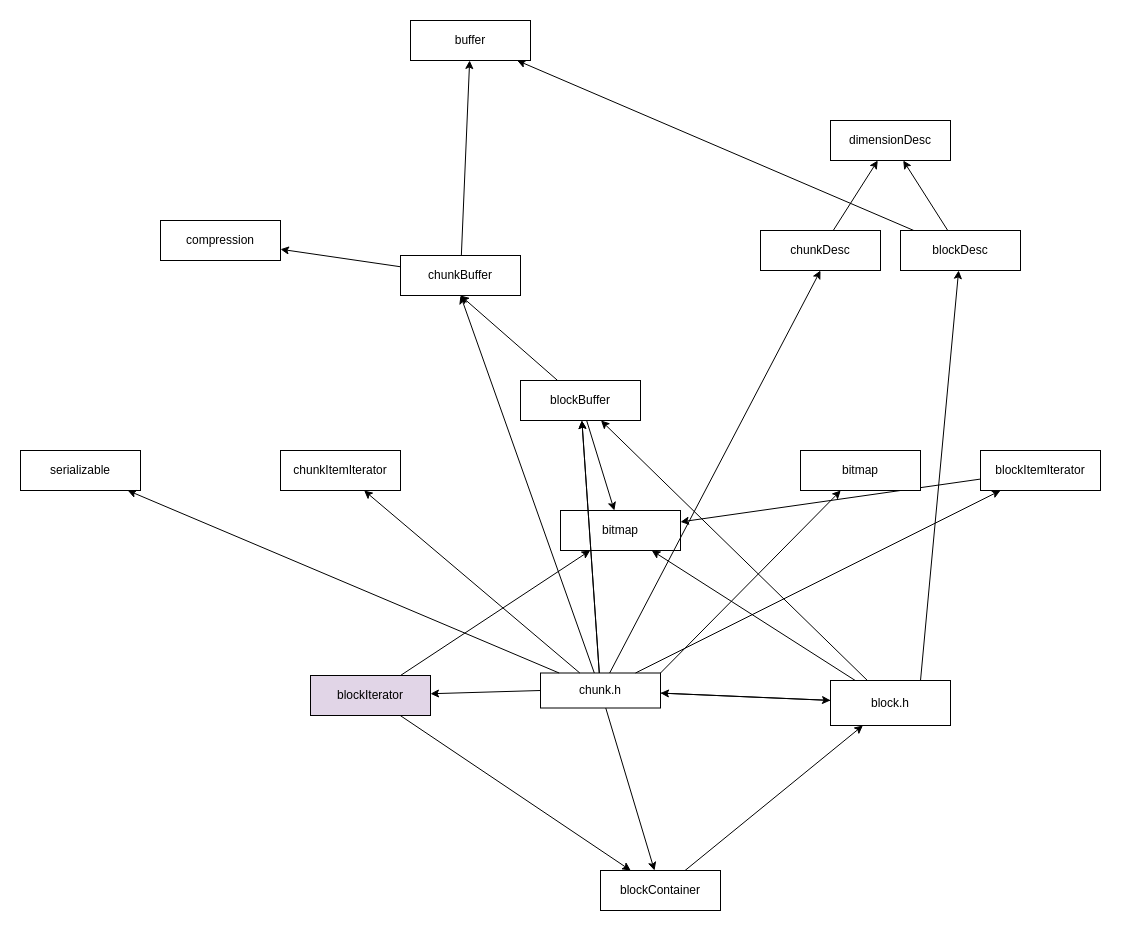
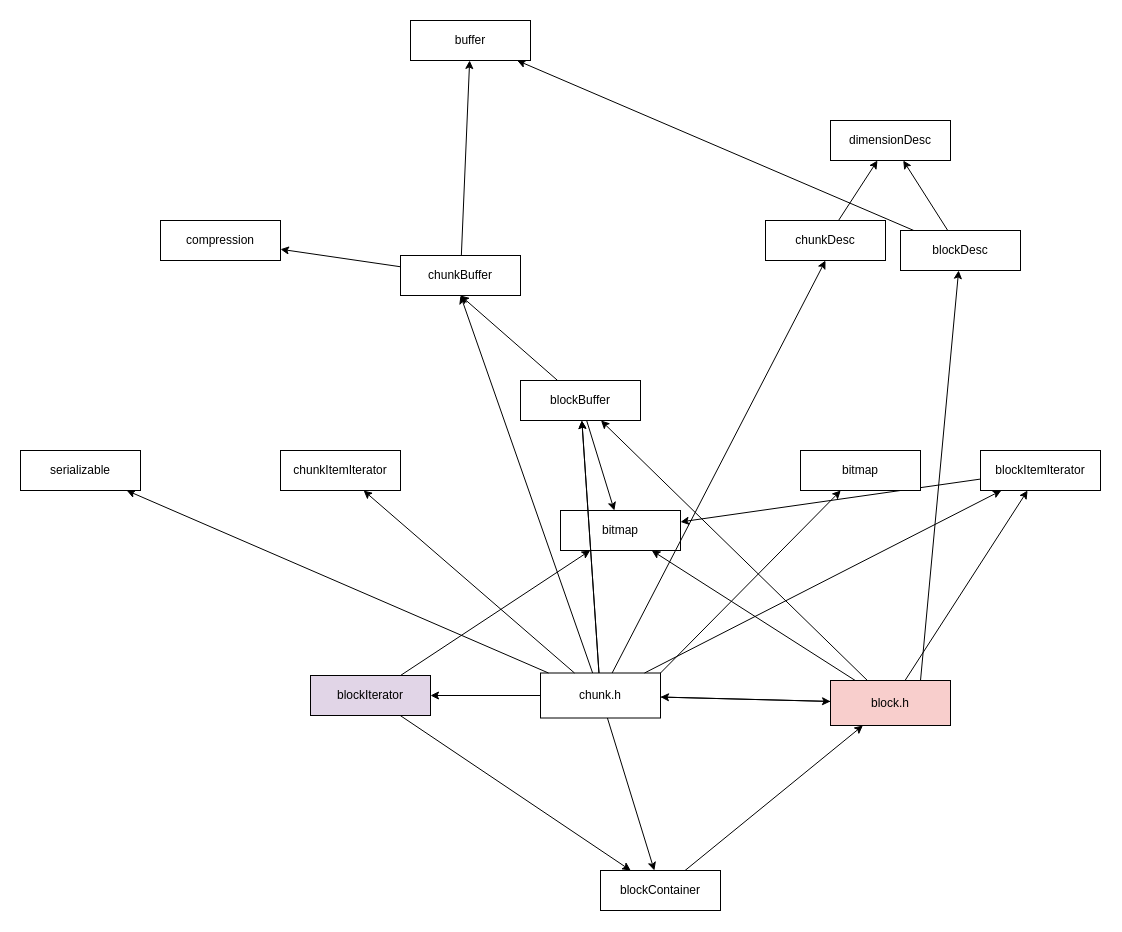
- <mxCell id="19" value="chunkDesc" style="rounded=0;whiteSpace=wrap;html=1;" vertex="1" parent="1"><mxGeometry x="760" y="230" width="120" height="40" as="geometry" /></mxCell>
+ <mxCell id="19" value="chunkDesc" style="rounded=0;whiteSpace=wrap;html=1;" vertex="1" parent="1"><mxGeometry x="765" y="220" width="120" height="40" as="geometry" /></mxCell>
+ <mxCell id="5" style="edgeStyle=none;rounded=0;orthogonalLoop=1;jettySize=auto;html=1;" edge="1" parent="1" source="7" target="9"><mxGeometry relative="1" as="geometry" /></mxCell>
- <mxCell id="17" value="chunk.h" style="rounded=0;whiteSpace=wrap;html=1;" vertex="1" parent="1"><mxGeometry x="540" y="672.5" width="120" height="35" as="geometry" /></mxCell>
+ <mxCell id="17" value="chunk.h" style="rounded=0;whiteSpace=wrap;html=1;" vertex="1" parent="1"><mxGeometry y="672.5" width="120" height="45" as="geometry" x="540" /></mxCell>
- <mxCell id="7" value="block.h" style="rounded=0;whiteSpace=wrap;html=1;" vertex="1" parent="1"><mxGeometry x="830" y="680" width="120" height="45" as="geometry" /></mxCell>
+ <mxCell id="7" value="block.h" style="rounded=0;whiteSpace=wrap;html=1;fillColor=#f8cecc;" vertex="1" parent="1"><mxGeometry x="830" y="680" width="120" height="45" as="geometry" /></mxCell>
